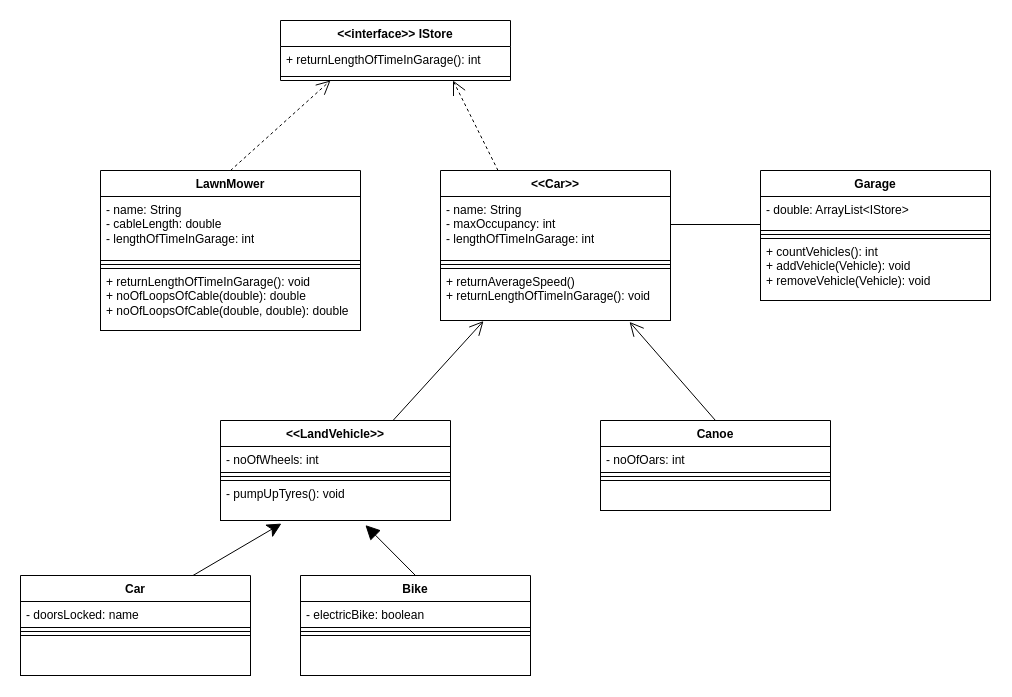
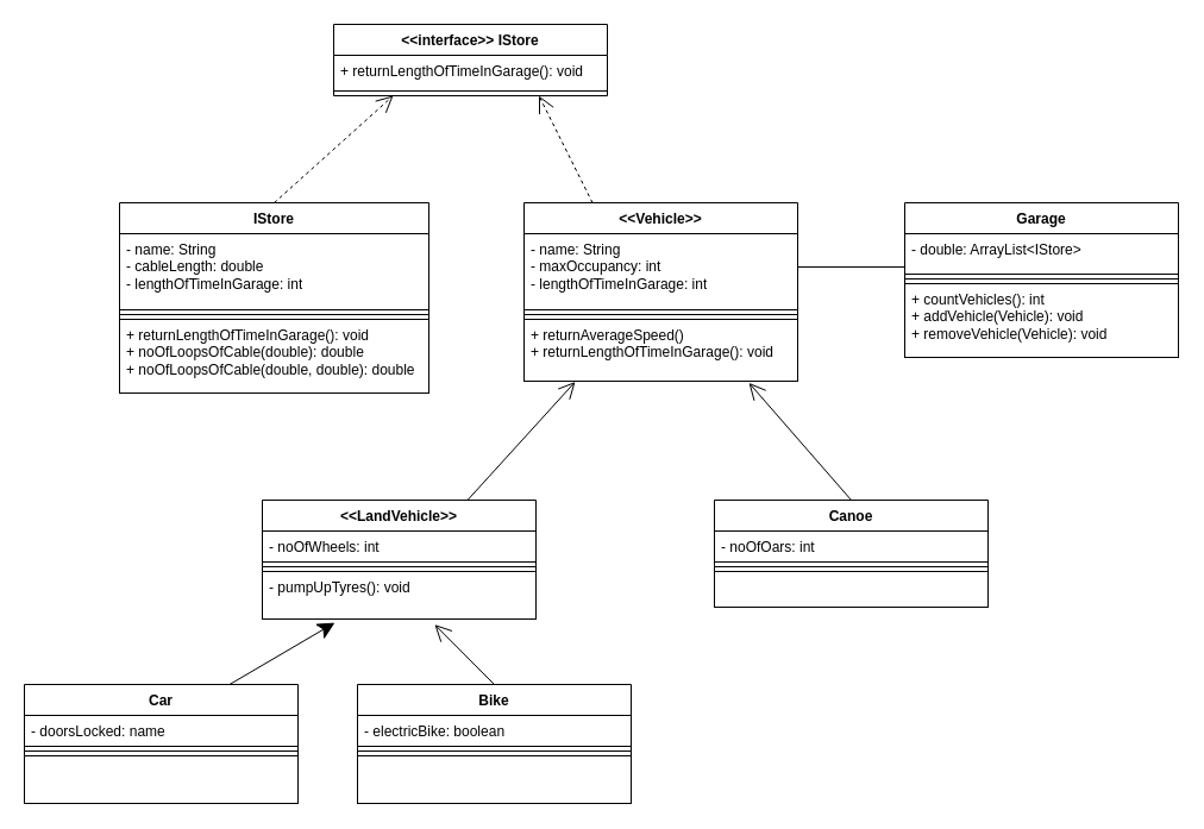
- <mxCell id="36" value="+ returnLengthOfTimeInGarage(): int" style="text;strokeColor=none;fillColor=none;align=left;verticalAlign=top;spacingLeft=4;spacingRight=4;overflow=hidden;rotatable=0;points=[[0,0.5],[1,0.5]];portConstraint=eastwest;whiteSpace=wrap;html=1;" vertex="1" parent="35"><mxGeometry y="26" width="230" height="26" as="geometry" /></mxCell>
+ <mxCell id="36" value="+ returnLengthOfTimeInGarage(): void" style="text;strokeColor=none;fillColor=none;align=left;verticalAlign=top;spacingLeft=4;spacingRight=4;overflow=hidden;rotatable=0;points=[[0,0.5],[1,0.5]];portConstraint=eastwest;whiteSpace=wrap;html=1;" vertex="1" parent="35"><mxGeometry y="26" width="230" height="26" as="geometry" /></mxCell>
- <mxCell id="31" value="LawnMower" style="swimlane;fontStyle=1;align=center;verticalAlign=top;childLayout=stackLayout;horizontal=1;startSize=26;horizontalStack=0;resizeParent=1;resizeParentMax=0;resizeLast=0;collapsible=1;marginBottom=0;whiteSpace=wrap;html=1;strokeColor=#000000;" vertex="1" parent="1"><mxGeometry x="100" y="170" width="260" height="160" as="geometry" /></mxCell>
+ <mxCell id="31" value="IStore" style="swimlane;fontStyle=1;align=center;verticalAlign=top;childLayout=stackLayout;horizontal=1;startSize=26;horizontalStack=0;resizeParent=1;resizeParentMax=0;resizeLast=0;collapsible=1;marginBottom=0;whiteSpace=wrap;html=1;strokeColor=#000000;" vertex="1" parent="1"><mxGeometry x="100" y="170" width="260" height="160" as="geometry" /></mxCell>
- <mxCell id="2" value="&amp;lt;&amp;lt;Car&amp;gt;&amp;gt;" style="swimlane;fontStyle=1;align=center;verticalAlign=top;childLayout=stackLayout;horizontal=1;startSize=26;horizontalStack=0;resizeParent=1;resizeParentMax=0;resizeLast=0;collapsible=1;marginBottom=0;whiteSpace=wrap;html=1;strokeColor=#000000;" parent="1" vertex="1"><mxGeometry x="440" y="170" width="230" height="150" as="geometry" /></mxCell>
+ <mxCell id="2" value="&amp;lt;&amp;lt;Vehicle&amp;gt;&amp;gt;" style="swimlane;fontStyle=1;align=center;verticalAlign=top;childLayout=stackLayout;horizontal=1;startSize=26;horizontalStack=0;resizeParent=1;resizeParentMax=0;resizeLast=0;collapsible=1;marginBottom=0;whiteSpace=wrap;html=1;strokeColor=#000000;" parent="1" vertex="1"><mxGeometry x="440" y="170" width="230" height="150" as="geometry" /></mxCell>
- <mxCell id="15" value="" style="endArrow=block;endFill=1;endSize=12;html=1;rounded=0;entryX=0.63;entryY=1.115;entryDx=0;entryDy=0;exitX=0.5;exitY=0;exitDx=0;exitDy=0;entryPerimeter=0;strokeColor=#000000;" parent="1" source="10" target="24" edge="1"><mxGeometry width="160" relative="1" as="geometry"><mxPoint x="555" y="350" as="sourcePoint" /><mxPoint x="940" y="420" as="targetPoint" /></mxGeometry></mxCell>
+ <mxCell id="15" value="" style="endArrow=open;endFill=1;endSize=12;html=1;rounded=0;entryX=0.63;entryY=1.115;entryDx=0;entryDy=0;exitX=0.5;exitY=0;exitDx=0;exitDy=0;entryPerimeter=0;strokeColor=#000000;" parent="1" source="10" target="24" edge="1"><mxGeometry width="160" relative="1" as="geometry"><mxPoint x="555" y="350" as="sourcePoint" /><mxPoint x="940" y="420" as="targetPoint" /></mxGeometry></mxCell>
